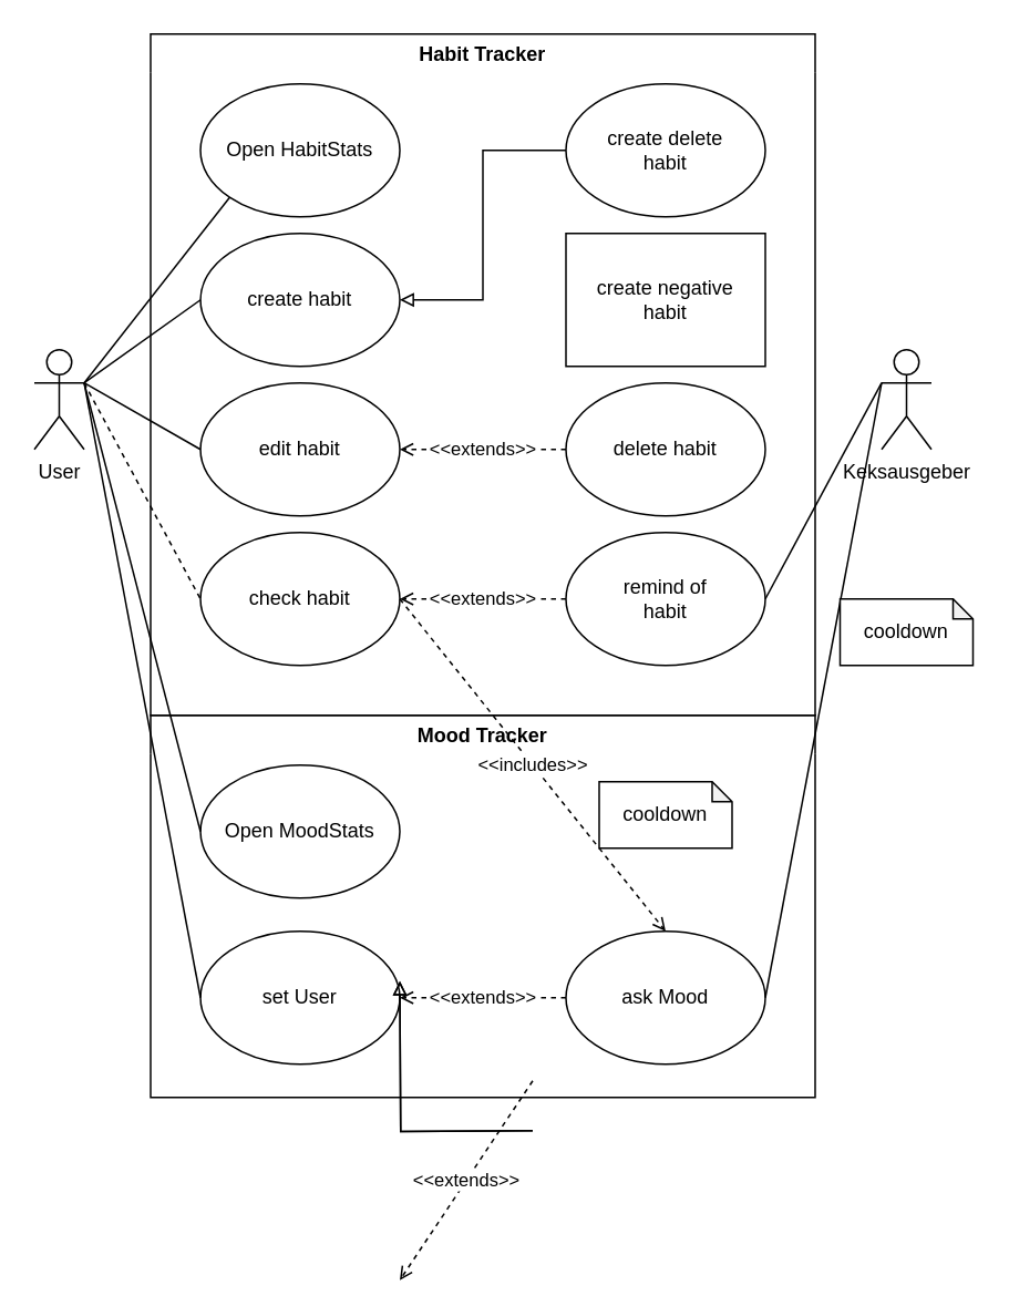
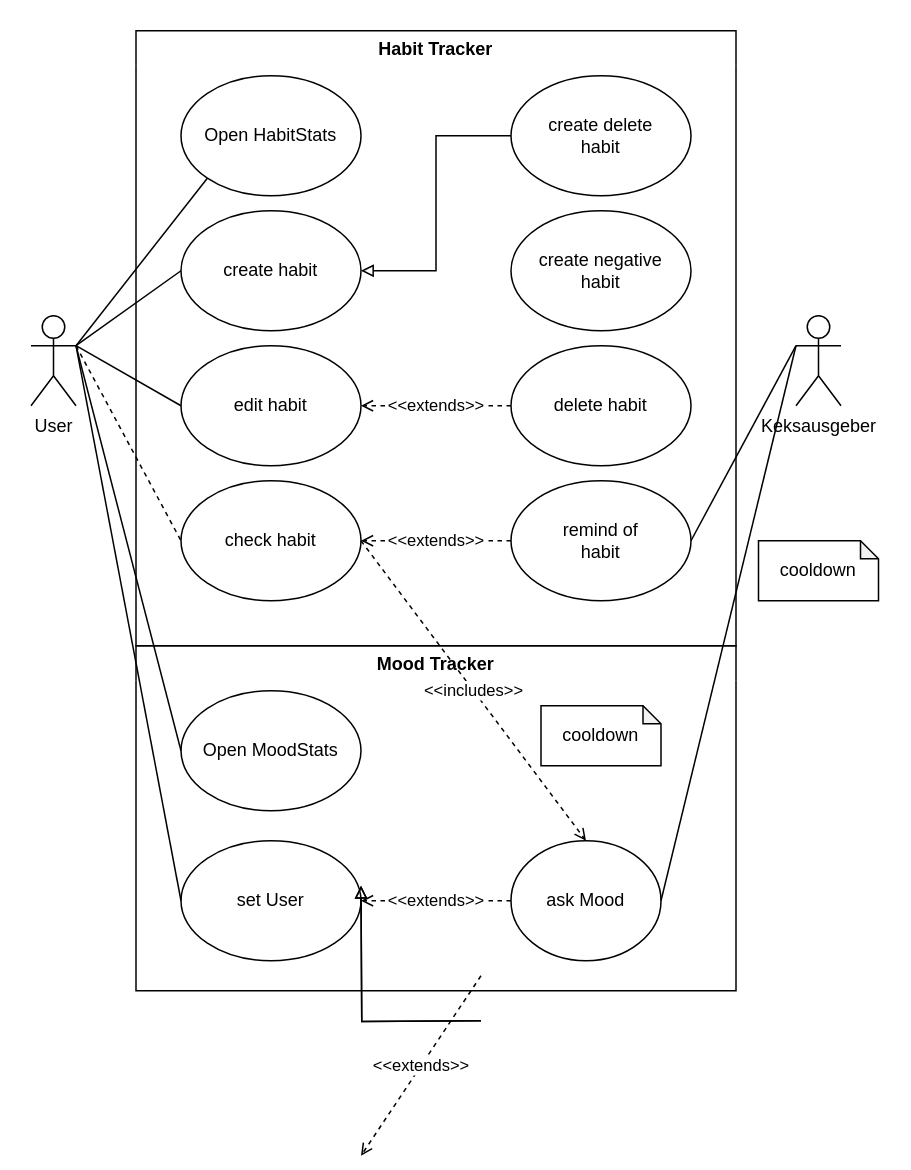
- <mxCell id="8" value="create negative&lt;br&gt;habit" style="whiteSpace=wrap;html=1;verticalAlign=middle;fillColor=none;rounded=0;" parent="2" vertex="1"><mxGeometry x="250" y="120" width="120" height="80" as="geometry" /></mxCell>
+ <mxCell id="8" value="create negative&lt;br&gt;habit" style="ellipse;whiteSpace=wrap;html=1;verticalAlign=middle;fillColor=none;" parent="2" vertex="1"><mxGeometry x="250" y="120" width="120" height="80" as="geometry" /></mxCell>
- <mxCell id="24" value="ask Mood" style="ellipse;whiteSpace=wrap;html=1;verticalAlign=middle;fillColor=none;" vertex="1" parent="21"><mxGeometry x="250" y="130" width="120" height="80" as="geometry" /></mxCell>
+ <mxCell id="24" value="ask Mood" style="ellipse;whiteSpace=wrap;html=1;verticalAlign=middle;fillColor=none;" vertex="1" parent="21"><mxGeometry x="250" y="130" width="100" height="80" as="geometry" /></mxCell>
